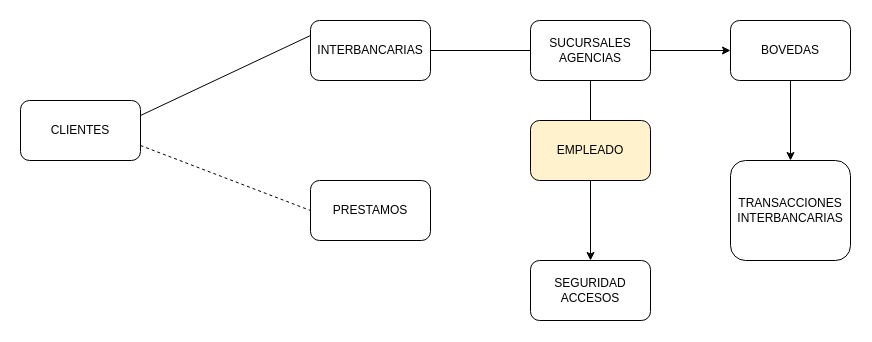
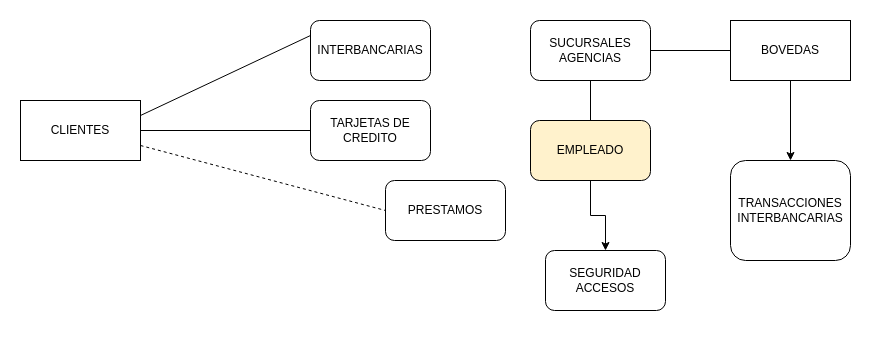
- <mxCell id="6" value="" style="edgeStyle=orthogonalEdgeStyle;rounded=0;orthogonalLoop=1;jettySize=auto;html=1;endArrow=none;endFill=0;" parent="1" source="7" target="12" edge="1"><mxGeometry relative="1" as="geometry" /></mxCell>
- <mxCell id="11" value="" style="edgeStyle=orthogonalEdgeStyle;rounded=0;orthogonalLoop=1;jettySize=auto;html=1;" edge="1" parent="1" source="12" target="17"><mxGeometry relative="1" as="geometry" /></mxCell>
+ <mxCell id="11" value="" style="edgeStyle=orthogonalEdgeStyle;rounded=0;orthogonalLoop=1;jettySize=auto;html=1;endArrow=none;" edge="1" parent="1" source="12" target="17"><mxGeometry relative="1" as="geometry" /></mxCell>
- <mxCell id="17" value="BOVEDAS" style="rounded=1;whiteSpace=wrap;html=1;" vertex="1" parent="1"><mxGeometry x="730" y="20" width="120" height="60" as="geometry" /></mxCell>
+ <mxCell id="17" value="BOVEDAS" style="whiteSpace=wrap;html=1;rounded=0;" vertex="1" parent="1"><mxGeometry x="730" y="20" width="120" height="60" as="geometry" /></mxCell>
- <mxCell id="5" value="CLIENTES" style="rounded=1;whiteSpace=wrap;html=1;" parent="1" vertex="1"><mxGeometry x="20" y="100" width="120" height="60" as="geometry" /></mxCell>
+ <mxCell id="5" value="CLIENTES" style="whiteSpace=wrap;html=1;rounded=0;" parent="1" vertex="1"><mxGeometry x="20" y="100" width="120" height="60" as="geometry" /></mxCell>
+ <mxCell id="3" style="edgeStyle=orthogonalEdgeStyle;rounded=0;orthogonalLoop=1;jettySize=auto;html=1;exitX=1;exitY=0.5;exitDx=0;exitDy=0;entryX=0;entryY=0.5;entryDx=0;entryDy=0;endArrow=none;endFill=0;" parent="1" source="5" target="8" edge="1"><mxGeometry relative="1" as="geometry" /></mxCell>
+ <mxCell id="8" value="TARJETAS DE CREDITO" style="rounded=1;whiteSpace=wrap;html=1;" parent="1" vertex="1"><mxGeometry x="310" y="100" width="120" height="60" as="geometry" /></mxCell>
- <mxCell id="9" value="PRESTAMOS" style="rounded=1;whiteSpace=wrap;html=1;" parent="1" vertex="1"><mxGeometry x="310" y="180" width="120" height="60" as="geometry" /></mxCell>
+ <mxCell id="9" value="PRESTAMOS" style="rounded=1;whiteSpace=wrap;html=1;" parent="1" vertex="1"><mxGeometry x="385" y="180" width="120" height="60" as="geometry" /></mxCell>
- <mxCell id="15" value="SEGURIDAD ACCESOS" style="rounded=1;whiteSpace=wrap;html=1;" vertex="1" parent="1"><mxGeometry x="530" y="260" width="120" height="60" as="geometry" /></mxCell>
+ <mxCell id="15" value="SEGURIDAD ACCESOS" style="rounded=1;whiteSpace=wrap;html=1;" vertex="1" parent="1"><mxGeometry x="545" y="250" width="120" height="60" as="geometry" /></mxCell>
